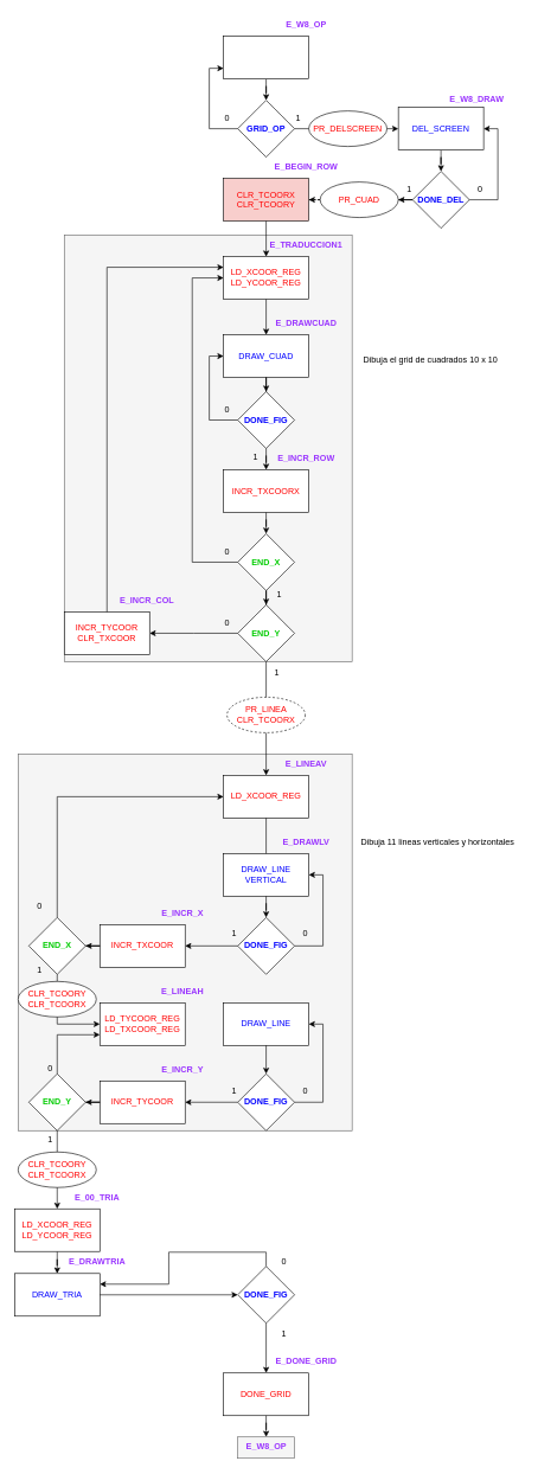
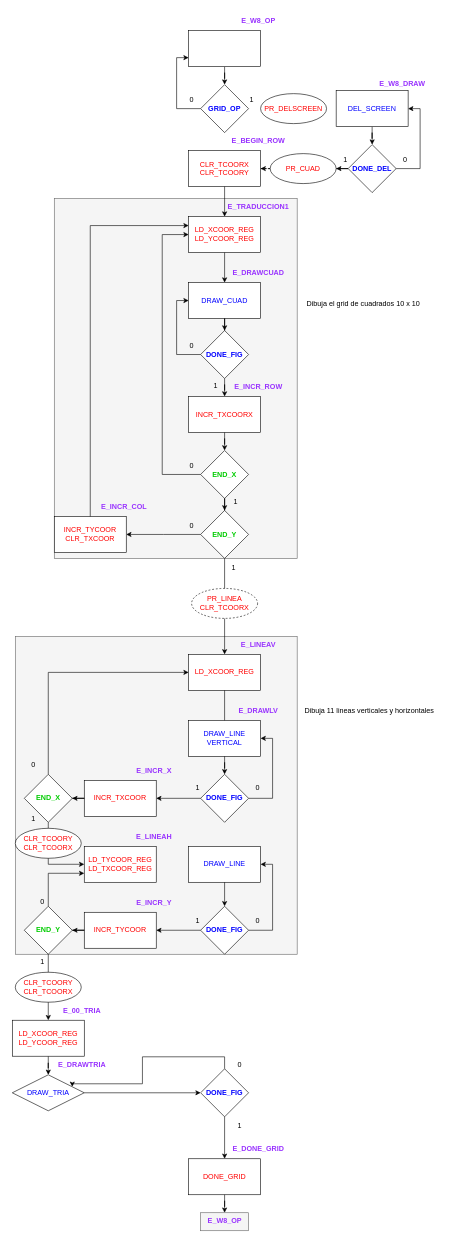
- <mxCell id="74" style="edgeStyle=orthogonalEdgeStyle;rounded=0;orthogonalLoop=1;jettySize=auto;html=1;entryX=0;entryY=0.5;entryDx=0;entryDy=0;" edge="1" parent="1" source="75" target="77"><mxGeometry relative="1" as="geometry" /></mxCell>
- <mxCell id="84" value="&lt;font color=&quot;#ff0000&quot;&gt;CLR_TCOORX&lt;br&gt;CLR_TCOORY&lt;/font&gt;" style="rounded=0;whiteSpace=wrap;html=1;fillColor=#f8cecc;" vertex="1" parent="83"><mxGeometry y="30" width="120" height="60" as="geometry" /></mxCell>
+ <mxCell id="84" value="&lt;font color=&quot;#ff0000&quot;&gt;CLR_TCOORX&lt;br&gt;CLR_TCOORY&lt;/font&gt;" style="rounded=0;whiteSpace=wrap;html=1;" vertex="1" parent="83"><mxGeometry y="30" width="120" height="60" as="geometry" /></mxCell>
- <mxCell id="101" value="&lt;font color=&quot;#0000ff&quot;&gt;DRAW_TRIA&lt;/font&gt;" style="rounded=0;whiteSpace=wrap;html=1;" vertex="1" parent="100"><mxGeometry y="30" width="120" height="60" as="geometry" /></mxCell>
+ <mxCell id="101" value="&lt;font color=&quot;#0000ff&quot;&gt;DRAW_TRIA&lt;/font&gt;" style="rhombus;whiteSpace=wrap;html=1;" vertex="1" parent="100"><mxGeometry y="30" width="120" height="60" as="geometry" /></mxCell>
